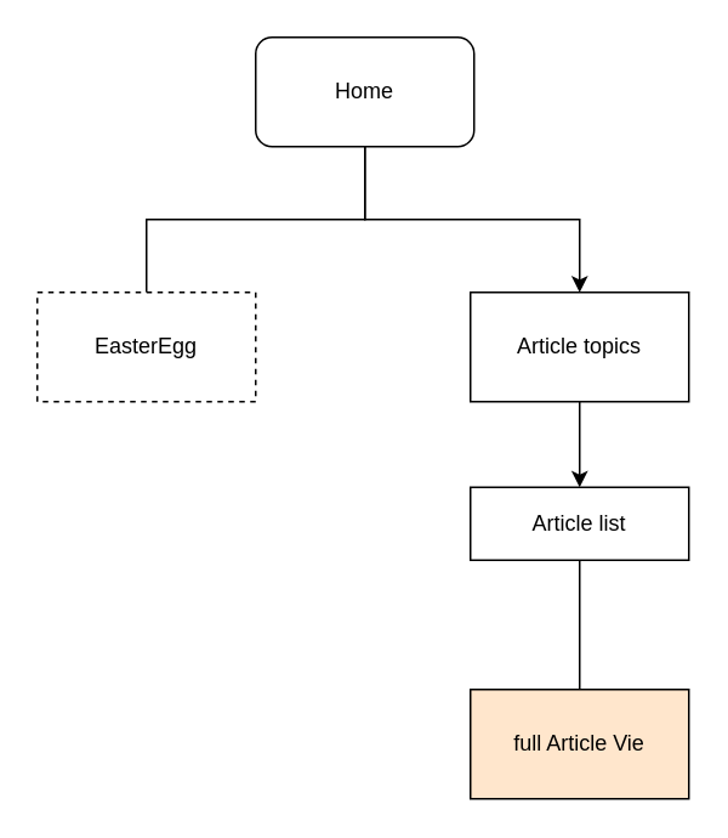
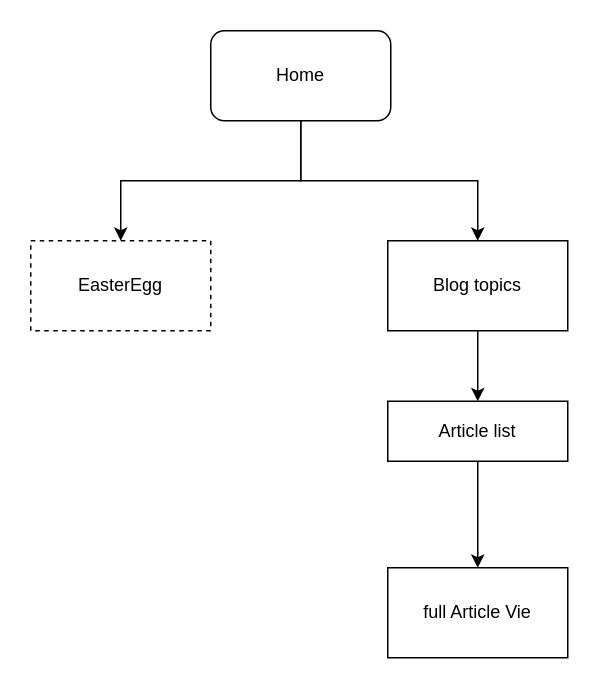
- <mxCell id="2" style="edgeStyle=orthogonalEdgeStyle;rounded=0;orthogonalLoop=1;jettySize=auto;html=1;entryX=0.5;entryY=0;entryDx=0;entryDy=0;endArrow=none;" edge="1" parent="1" source="4" target="5"><mxGeometry relative="1" as="geometry" /></mxCell>
+ <mxCell id="2" style="edgeStyle=orthogonalEdgeStyle;rounded=0;orthogonalLoop=1;jettySize=auto;html=1;entryX=0.5;entryY=0;entryDx=0;entryDy=0;" edge="1" parent="1" source="4" target="5"><mxGeometry relative="1" as="geometry" /></mxCell>
- <mxCell id="7" value="Article topics" style="rounded=0;whiteSpace=wrap;html=1;" vertex="1" parent="1"><mxGeometry x="258" y="160" width="120" height="60" as="geometry" /></mxCell>
+ <mxCell id="7" value="Blog topics" style="rounded=0;whiteSpace=wrap;html=1;" vertex="1" parent="1"><mxGeometry x="258" y="160" width="120" height="60" as="geometry" /></mxCell>
- <mxCell id="8" style="edgeStyle=orthogonalEdgeStyle;rounded=0;orthogonalLoop=1;jettySize=auto;html=1;endArrow=none;" edge="1" parent="1" source="9" target="10"><mxGeometry relative="1" as="geometry" /></mxCell>
+ <mxCell id="8" style="edgeStyle=orthogonalEdgeStyle;rounded=0;orthogonalLoop=1;jettySize=auto;html=1;" edge="1" parent="1" source="9" target="10"><mxGeometry relative="1" as="geometry" /></mxCell>
- <mxCell id="10" value="full Article Vie" style="rounded=0;whiteSpace=wrap;html=1;fillColor=#ffe6cc;" vertex="1" parent="1"><mxGeometry x="258" y="378" width="120" height="60" as="geometry" /></mxCell>
+ <mxCell id="10" value="full Article Vie" style="rounded=0;whiteSpace=wrap;html=1;" vertex="1" parent="1"><mxGeometry x="258" y="378" width="120" height="60" as="geometry" /></mxCell>
